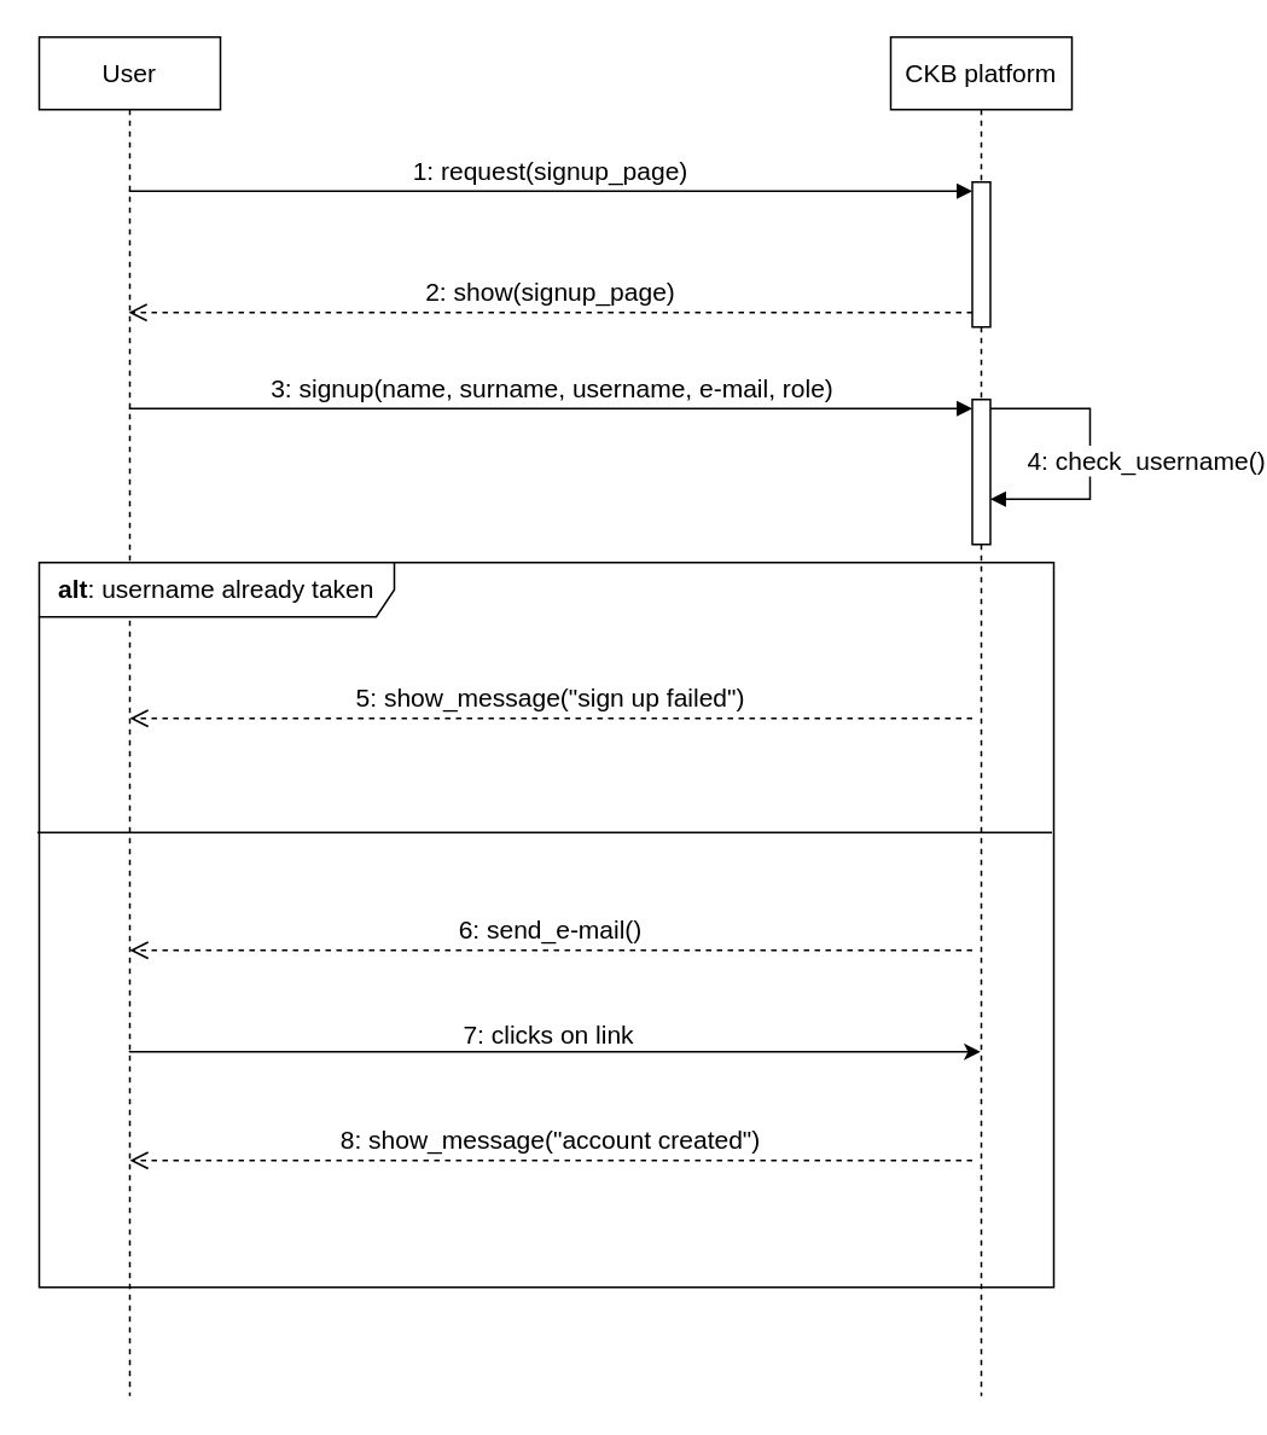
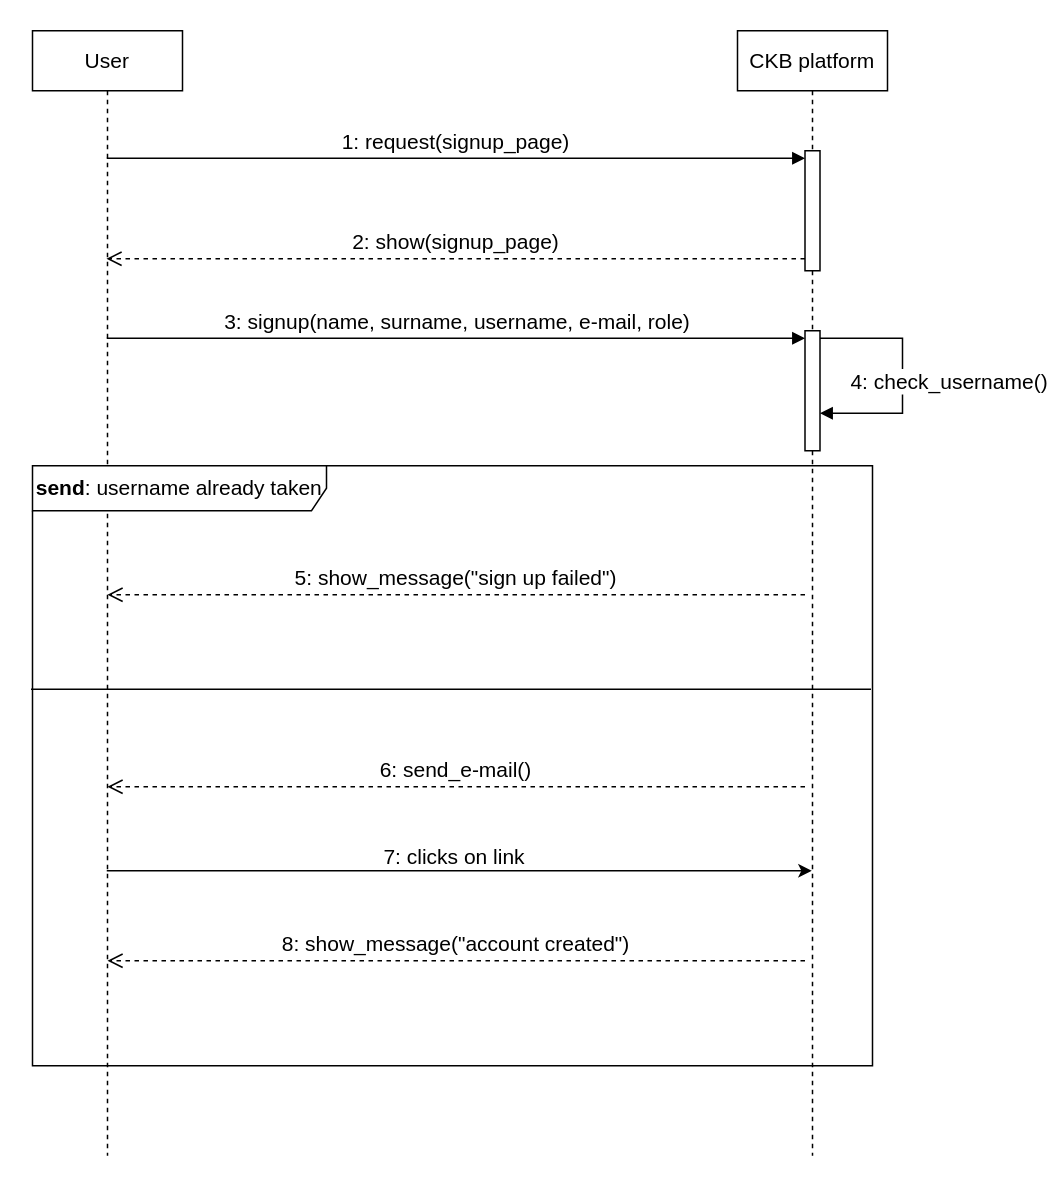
- <mxCell id="12" value="&lt;b style=&quot;font-size: 14px;&quot;&gt;alt&lt;/b&gt;: username already taken" style="shape=umlFrame;whiteSpace=wrap;html=1;pointerEvents=0;width=196;height=30;fontSize=14;" parent="1" vertex="1"><mxGeometry x="21" y="310" width="560" height="400" as="geometry" /></mxCell>
+ <mxCell id="12" value="&lt;b style=&quot;font-size: 14px;&quot;&gt;send&lt;/b&gt;: username already taken" style="shape=umlFrame;whiteSpace=wrap;html=1;pointerEvents=0;width=196;height=30;fontSize=14;" parent="1" vertex="1"><mxGeometry x="21" y="310" width="560" height="400" as="geometry" /></mxCell>
